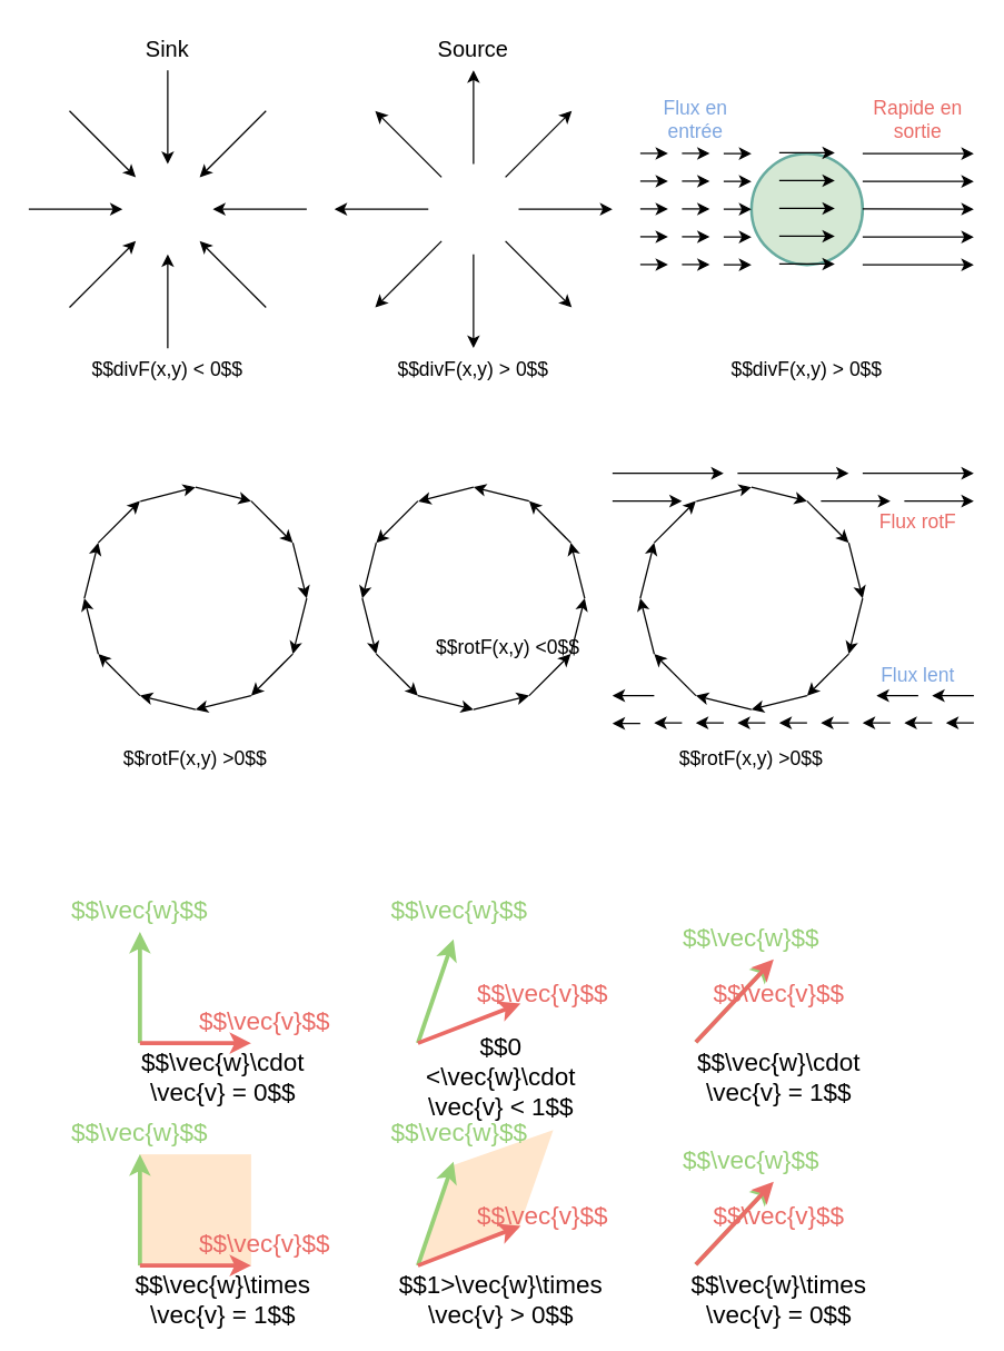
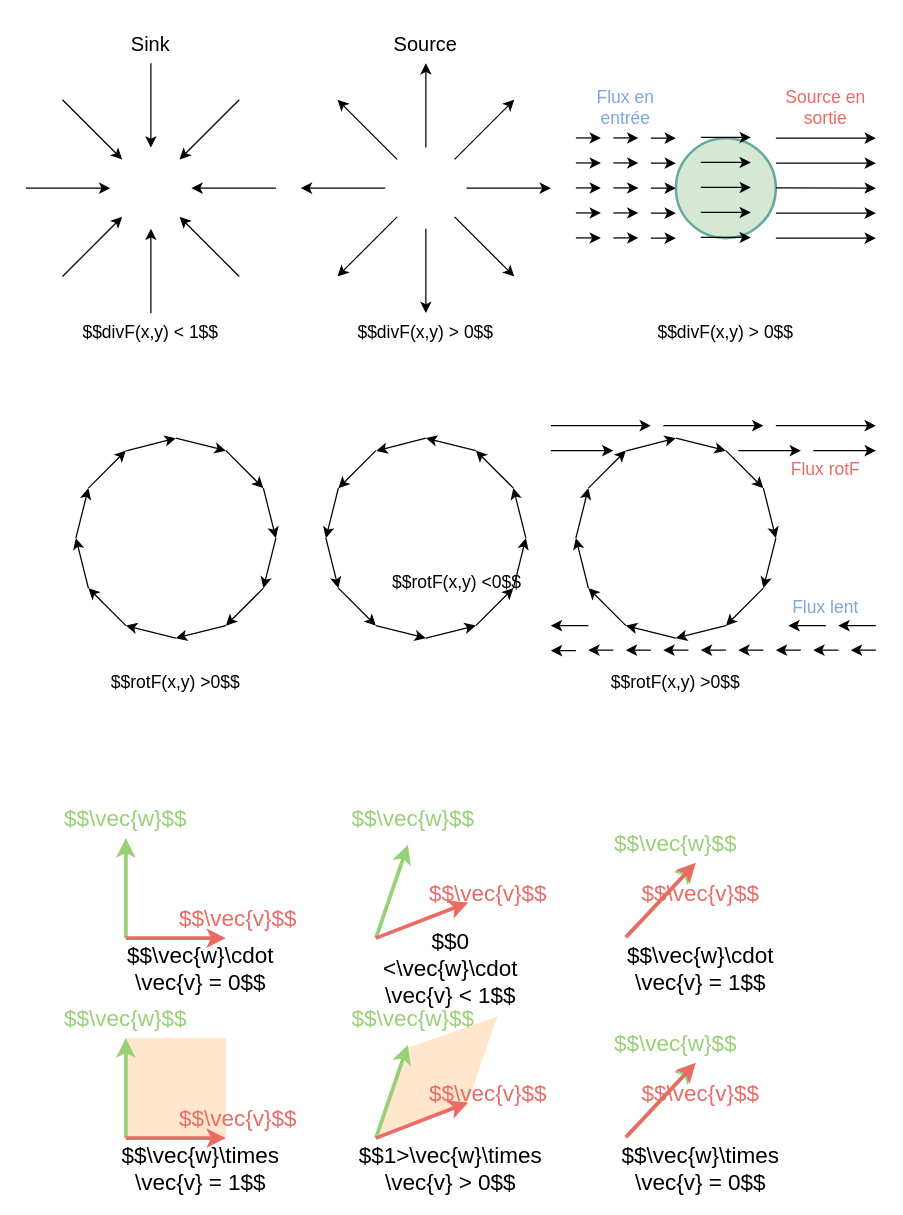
- <mxCell id="47" value="&lt;font color=&quot;#ea6b66&quot; style=&quot;font-size: 14px&quot;&gt;Rapide en sortie&lt;/font&gt;" style="text;html=1;strokeColor=none;fillColor=none;align=center;verticalAlign=middle;whiteSpace=wrap;rounded=0;" vertex="1" parent="1"><mxGeometry x="620" y="70" width="80" height="30" as="geometry" /></mxCell>
+ <mxCell id="47" value="&lt;font color=&quot;#ea6b66&quot; style=&quot;font-size: 14px&quot;&gt;Source en sortie&lt;/font&gt;" style="text;html=1;strokeColor=none;fillColor=none;align=center;verticalAlign=middle;whiteSpace=wrap;rounded=0;" vertex="1" parent="1"><mxGeometry x="620" y="70" width="80" height="30" as="geometry" /></mxCell>
- <mxCell id="48" value="&lt;font style=&quot;font-size: 14px&quot; color=&quot;#000000&quot;&gt;$$divF(x,y) &amp;lt; 0$$&lt;/font&gt;" style="text;html=1;strokeColor=none;fillColor=none;align=center;verticalAlign=middle;whiteSpace=wrap;rounded=0;fontColor=#EA6B66;" vertex="1" parent="1"><mxGeometry x="50" y="250" width="140" height="30" as="geometry" /></mxCell>
+ <mxCell id="48" value="&lt;font style=&quot;font-size: 14px&quot; color=&quot;#000000&quot;&gt;$$divF(x,y) &amp;lt; 1$$&lt;/font&gt;" style="text;html=1;strokeColor=none;fillColor=none;align=center;verticalAlign=middle;whiteSpace=wrap;rounded=0;fontColor=#EA6B66;" vertex="1" parent="1"><mxGeometry x="50" y="250" width="140" height="30" as="geometry" /></mxCell>
